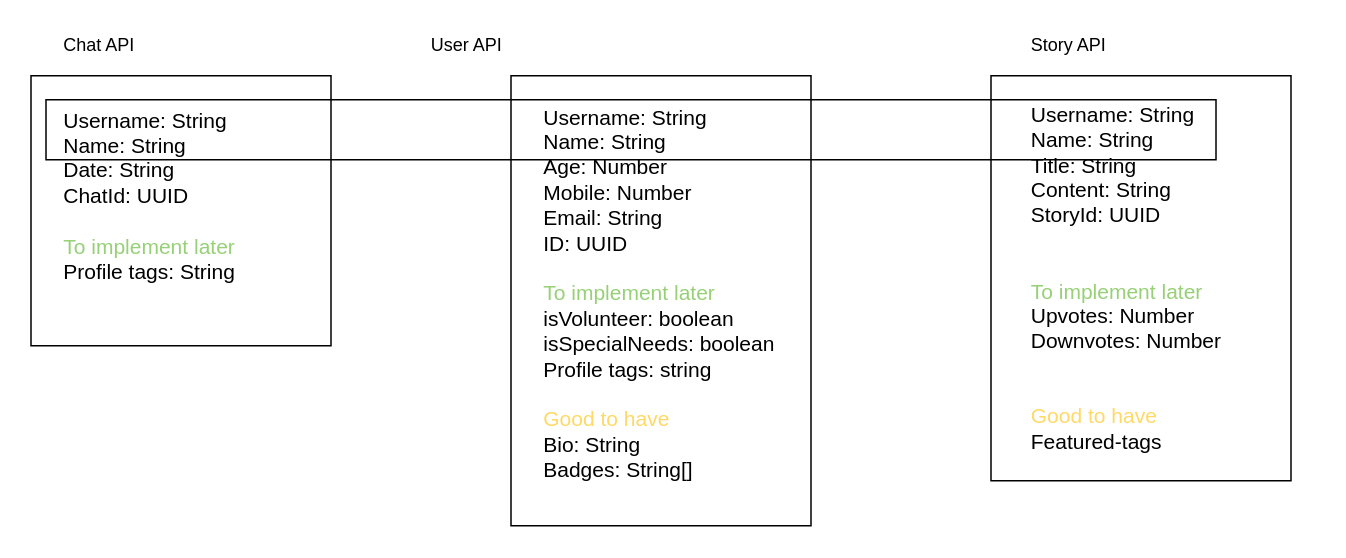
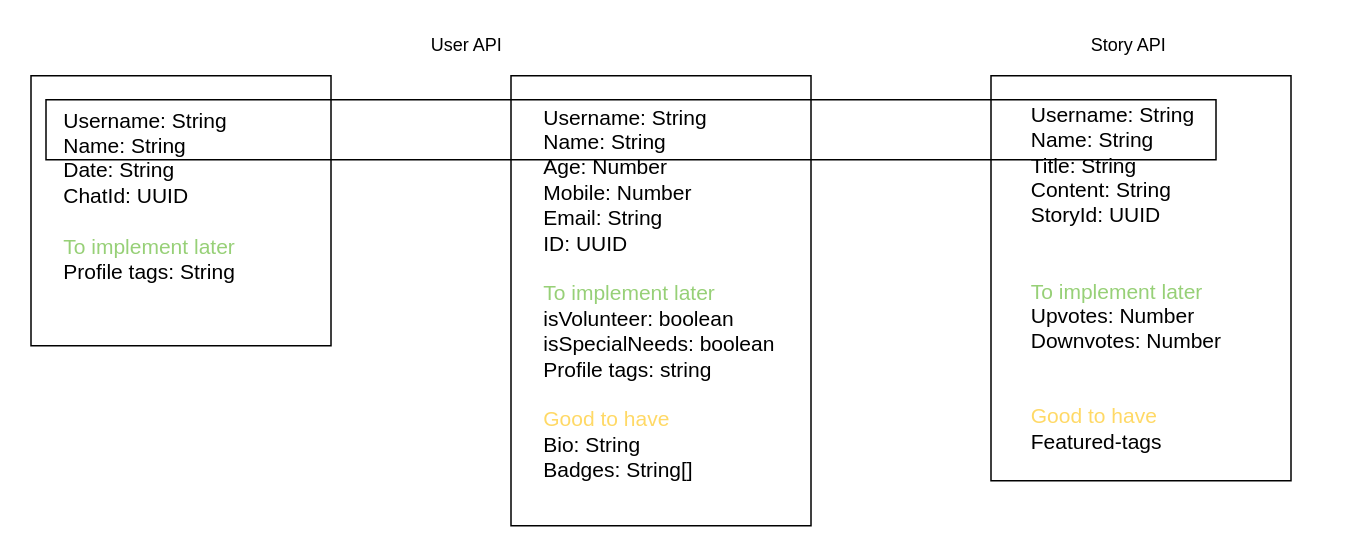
- <mxCell id="9" value="Chat API" style="text;html=1;strokeColor=none;fillColor=none;align=left;verticalAlign=middle;whiteSpace=wrap;rounded=0;" parent="1" vertex="1"><mxGeometry x="40" y="20" width="70" height="20" as="geometry" /></mxCell>
- <mxCell id="7" value="Story API" style="text;html=1;strokeColor=none;fillColor=none;align=left;verticalAlign=middle;whiteSpace=wrap;rounded=0;" parent="1" vertex="1"><mxGeometry x="685" y="20" width="65" height="20" as="geometry" /></mxCell>
+ <mxCell id="7" value="Story API" style="text;html=1;strokeColor=none;fillColor=none;align=left;verticalAlign=middle;whiteSpace=wrap;rounded=0;" parent="1" vertex="1"><mxGeometry x="725" y="20" width="65" height="20" as="geometry" /></mxCell>
